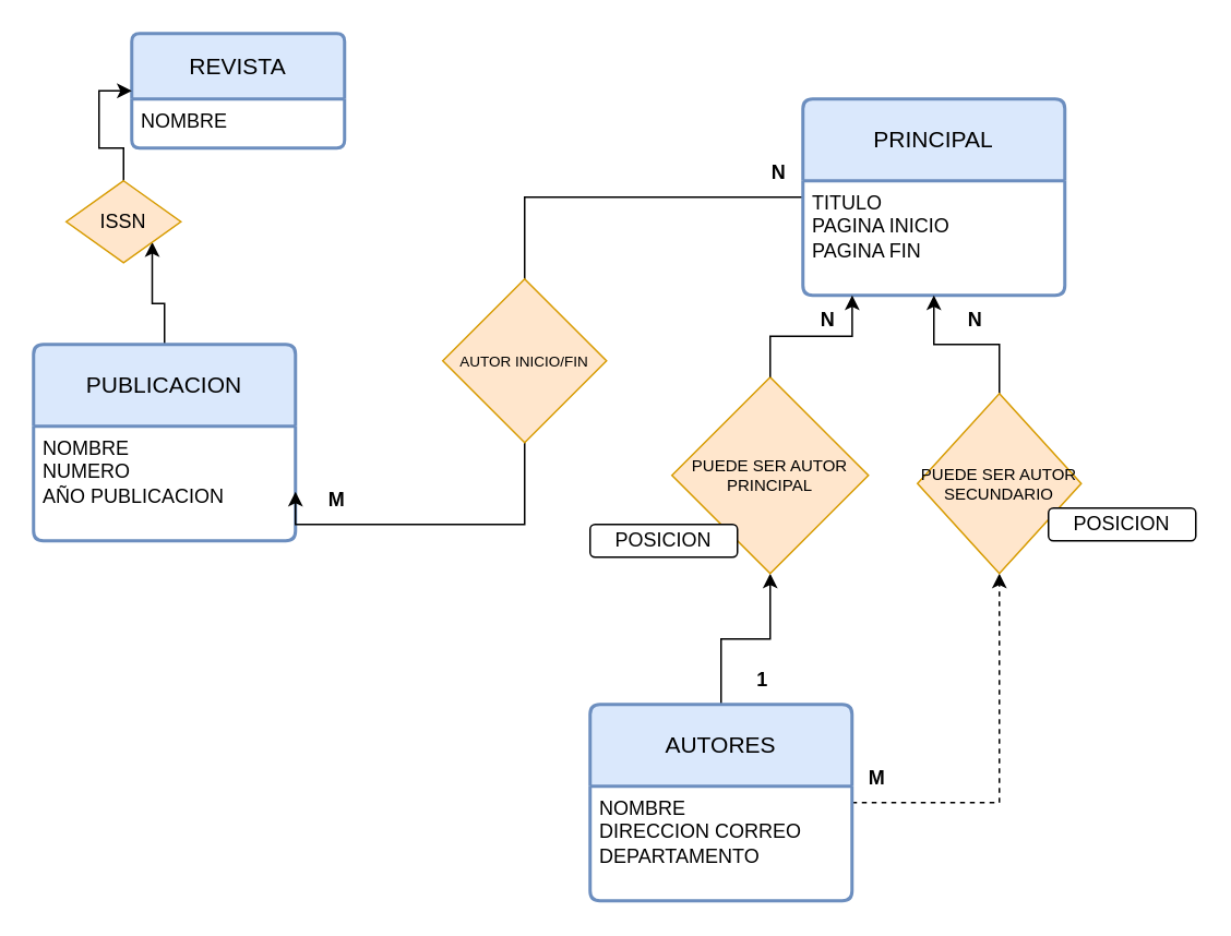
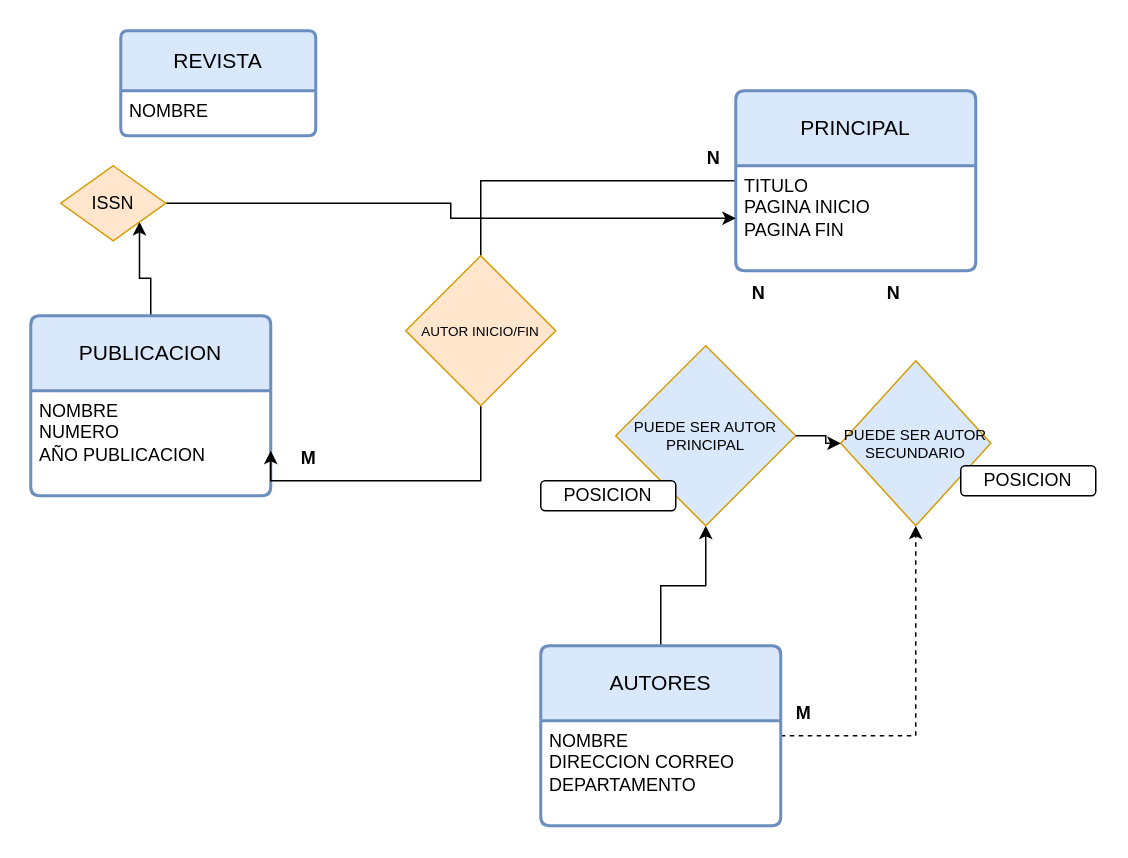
- <mxCell id="24" style="edgeStyle=orthogonalEdgeStyle;rounded=0;orthogonalLoop=1;jettySize=auto;html=1;entryX=0;entryY=0.5;entryDx=0;entryDy=0;" parent="1" source="25" target="22" edge="1"><mxGeometry relative="1" as="geometry" /></mxCell>
+ <mxCell id="24" style="edgeStyle=orthogonalEdgeStyle;rounded=0;orthogonalLoop=1;jettySize=auto;html=1;" parent="1" source="25" target="7" edge="1"><mxGeometry relative="1" as="geometry" /></mxCell>
- <mxCell id="15" style="edgeStyle=orthogonalEdgeStyle;rounded=0;orthogonalLoop=1;jettySize=auto;html=1;entryX=0.188;entryY=1;entryDx=0;entryDy=0;entryPerimeter=0;" parent="1" source="12" target="7" edge="1"><mxGeometry relative="1" as="geometry" /></mxCell>
+ <mxCell id="15" style="edgeStyle=orthogonalEdgeStyle;rounded=0;orthogonalLoop=1;jettySize=auto;html=1;" parent="1" source="12" target="14" edge="1"><mxGeometry relative="1" as="geometry" /></mxCell>
- <mxCell id="13" style="edgeStyle=orthogonalEdgeStyle;rounded=0;orthogonalLoop=1;jettySize=auto;html=1;" parent="1" source="14" target="7" edge="1"><mxGeometry relative="1" as="geometry" /></mxCell>
- <mxCell id="12" value="PUEDE SER AUTOR PRINCIPAL" style="rhombus;whiteSpace=wrap;html=1;fontSize=10;fillColor=#ffe6cc;strokeColor=#d79b00;" parent="1" vertex="1"><mxGeometry x="410" y="230" width="120" height="120" as="geometry" /></mxCell>
+ <mxCell id="12" value="PUEDE SER AUTOR PRINCIPAL" style="rhombus;whiteSpace=wrap;html=1;fontSize=10;fillColor=#dae8fc;strokeColor=#d79b00;" parent="1" vertex="1"><mxGeometry x="410" y="230" width="120" height="120" as="geometry" /></mxCell>
- <mxCell id="14" value="PUEDE SER AUTOR SECUNDARIO" style="rhombus;whiteSpace=wrap;html=1;fontSize=10;fillColor=#ffe6cc;strokeColor=#d79b00;" parent="1" vertex="1"><mxGeometry x="560" y="240" width="100" height="110" as="geometry" /></mxCell>
+ <mxCell id="14" value="PUEDE SER AUTOR SECUNDARIO" style="rhombus;whiteSpace=wrap;html=1;fontSize=10;fillColor=#dae8fc;strokeColor=#d79b00;" parent="1" vertex="1"><mxGeometry x="560" y="240" width="100" height="110" as="geometry" /></mxCell>
- <mxCell id="17" value="1" style="text;html=1;align=center;verticalAlign=middle;resizable=0;points=[];autosize=1;strokeColor=none;fillColor=none;fontStyle=1" parent="1" vertex="1"><mxGeometry x="450" y="400" width="30" height="30" as="geometry" /></mxCell>
